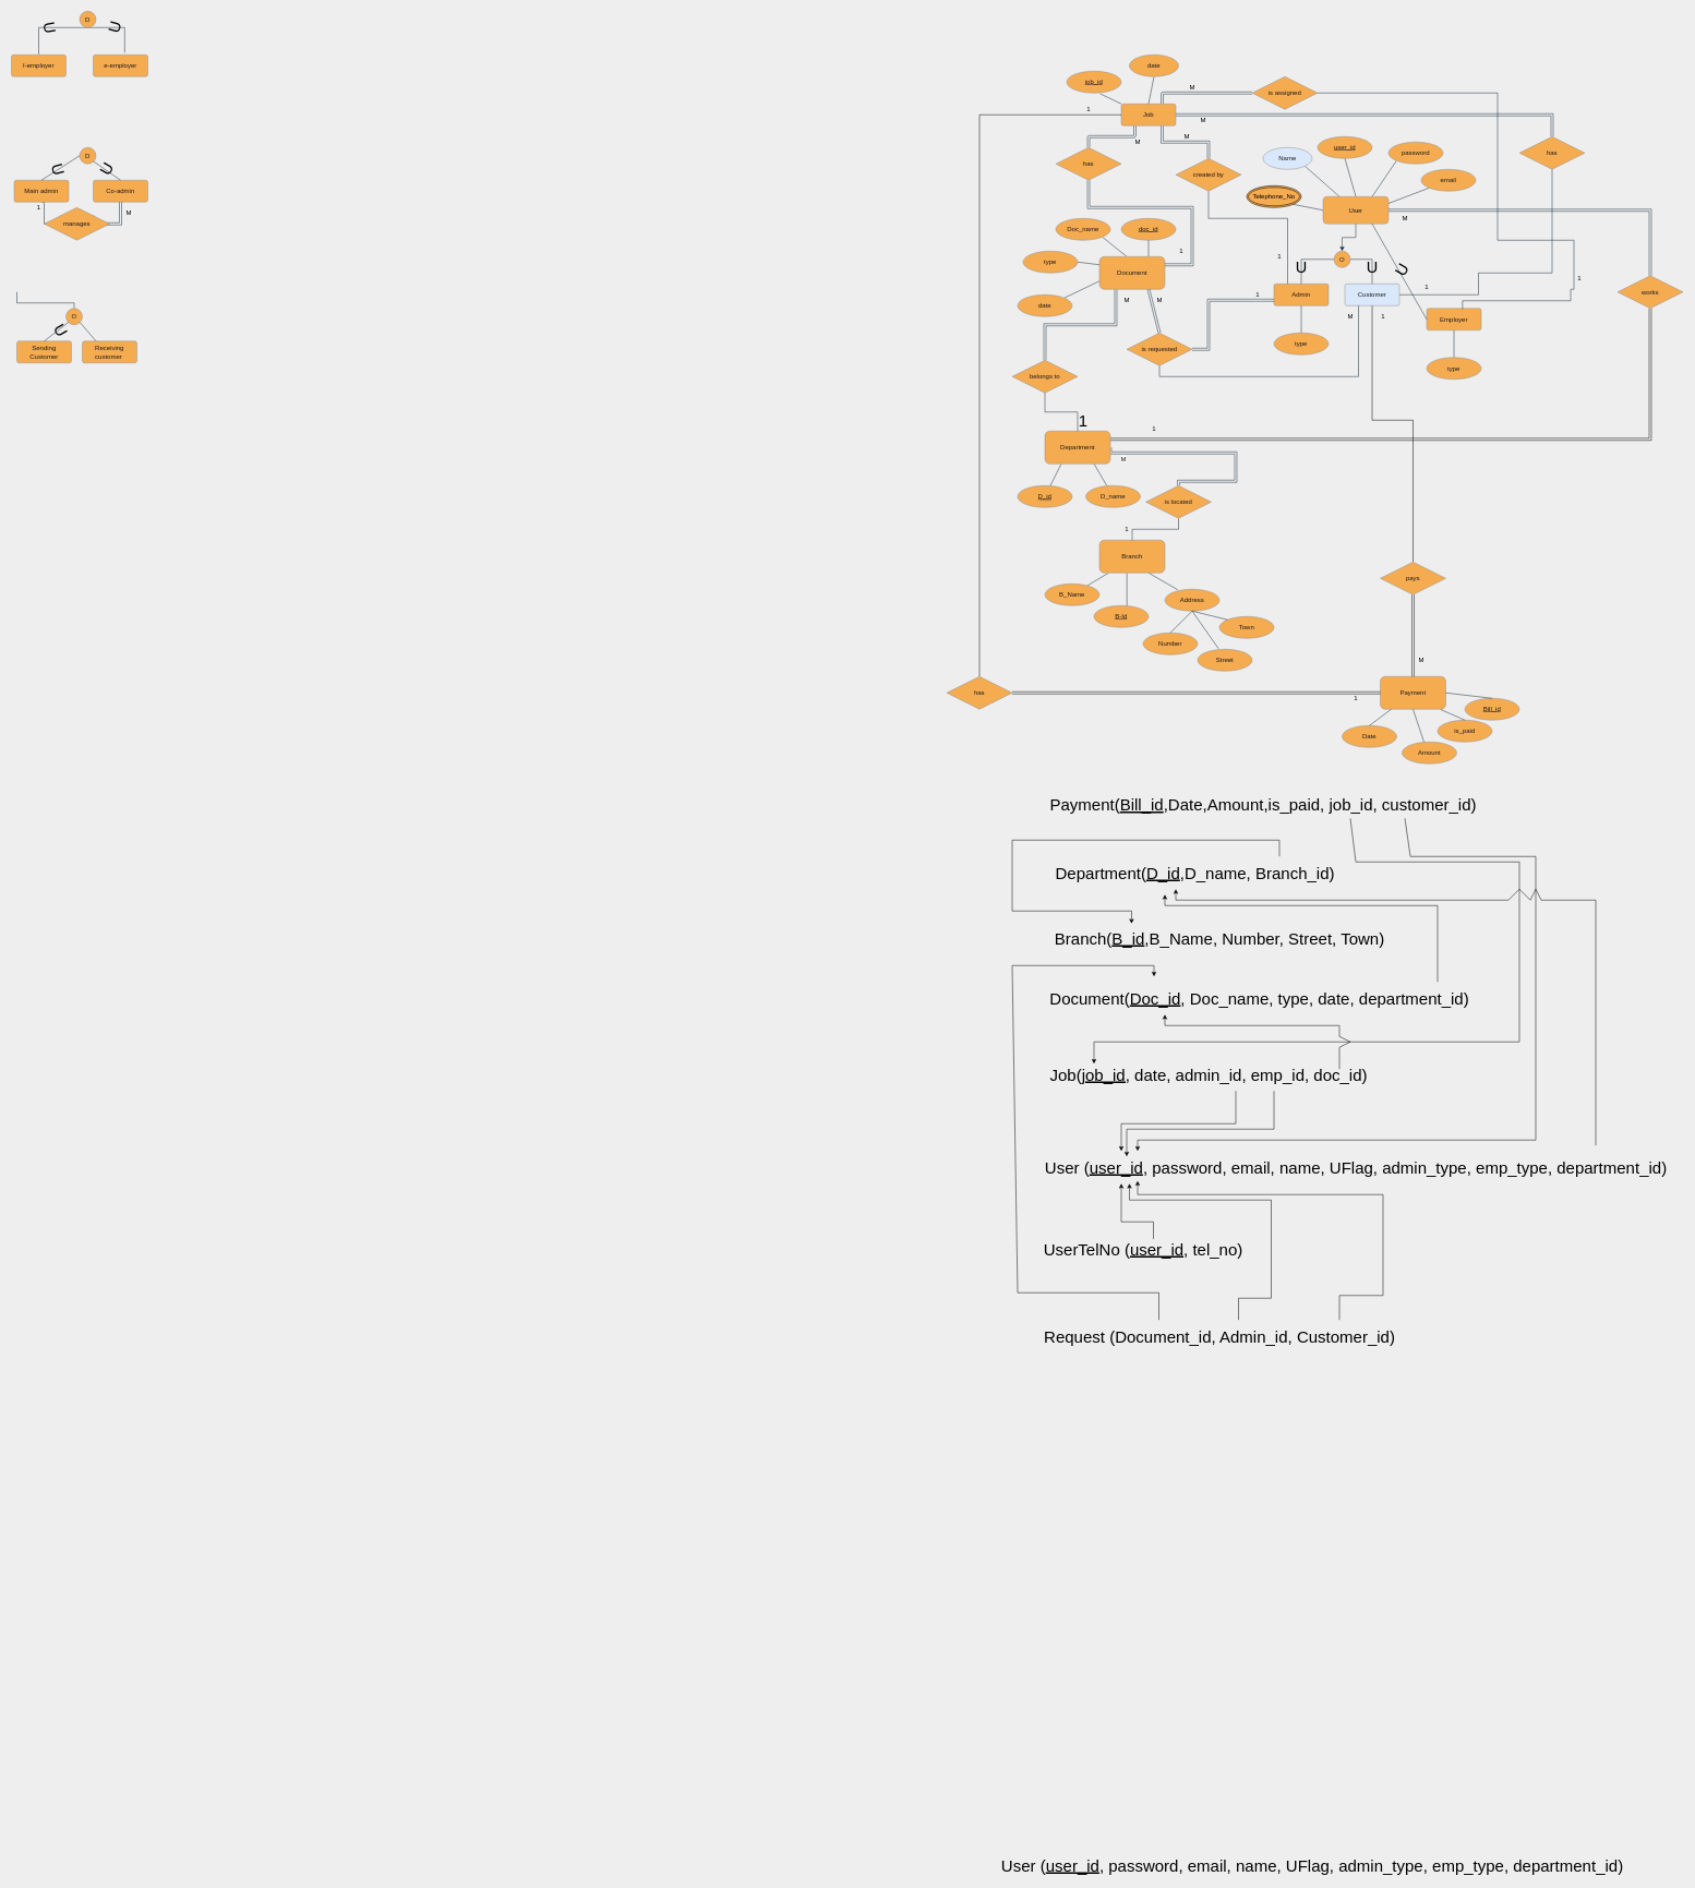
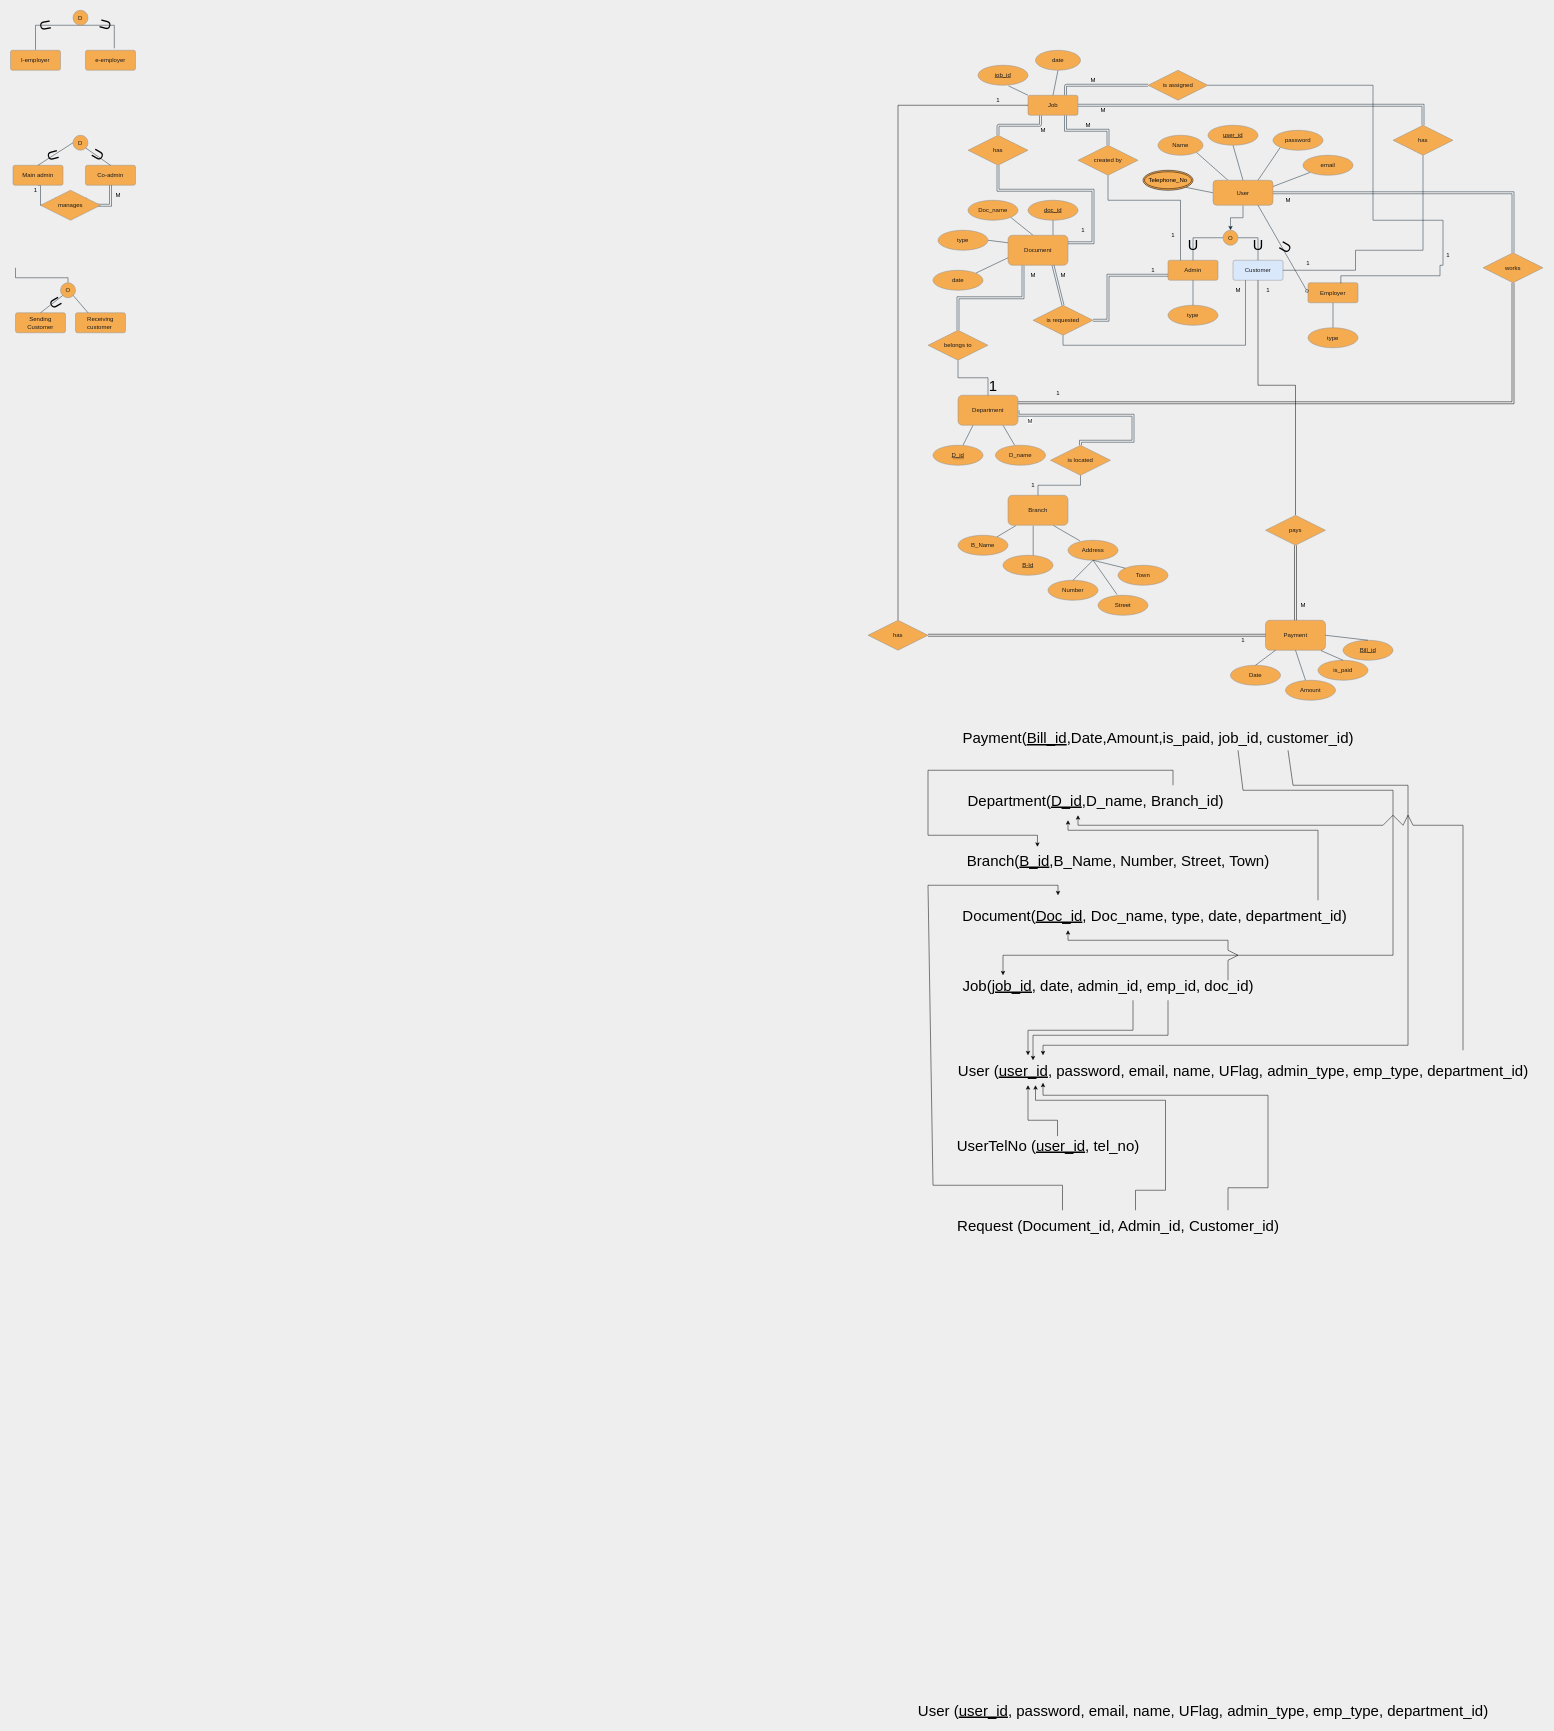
- <mxCell id="33" value="Name" style="ellipse;whiteSpace=wrap;html=1;align=center;fillColor=#dae8fc;strokeColor=#909090;fontColor=#1A1A1A;" parent="1" vertex="1"><mxGeometry x="2315" y="270" width="90" height="40" as="geometry" /></mxCell>
+ <mxCell id="33" value="Name" style="ellipse;whiteSpace=wrap;html=1;align=center;fillColor=#F5AB50;strokeColor=#909090;fontColor=#1A1A1A;" parent="1" vertex="1"><mxGeometry x="2315" y="270" width="90" height="40" as="geometry" /></mxCell>
- <mxCell id="86" style="edgeStyle=none;rounded=0;orthogonalLoop=1;jettySize=auto;html=1;entryX=0;entryY=0.5;entryDx=0;entryDy=0;strokeColor=#182E3E;fontColor=#1A1A1A;labelBackgroundColor=#EEEEEE;endArrow=none;endFill=0;exitX=0.75;exitY=1;exitDx=0;exitDy=0;" parent="1" source="9" target="29" edge="1"><mxGeometry relative="1" as="geometry"><mxPoint x="2535" y="400" as="sourcePoint" /><mxPoint x="2639.854" y="344.226" as="targetPoint" /></mxGeometry></mxCell>
+ <mxCell id="86" style="edgeStyle=none;rounded=0;orthogonalLoop=1;jettySize=auto;html=1;entryX=0;entryY=0.5;entryDx=0;entryDy=0;strokeColor=#182E3E;fontColor=#1A1A1A;labelBackgroundColor=#EEEEEE;endArrow=diamond;endFill=0;exitX=0.75;exitY=1;exitDx=0;exitDy=0;" parent="1" source="9" target="29" edge="1"><mxGeometry relative="1" as="geometry"><mxPoint x="2535" y="400" as="sourcePoint" /><mxPoint x="2639.854" y="344.226" as="targetPoint" /></mxGeometry></mxCell>
